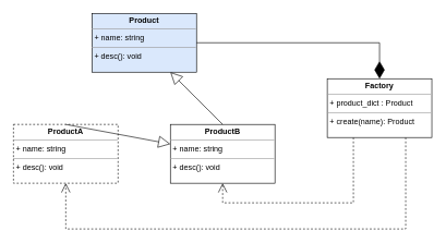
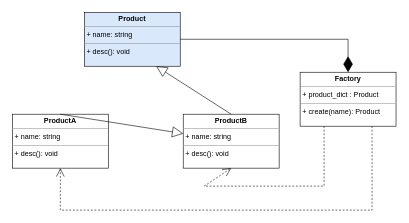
- <mxCell id="4" value="&lt;p style=&quot;margin: 0px ; margin-top: 4px ; text-align: center&quot;&gt;&lt;b&gt;ProductA&lt;/b&gt;&lt;/p&gt;&lt;hr size=&quot;1&quot;&gt;&lt;p style=&quot;margin: 0px ; margin-left: 4px&quot;&gt;+ name: string&lt;/p&gt;&lt;hr size=&quot;1&quot;&gt;&lt;p style=&quot;margin: 0px ; margin-left: 4px&quot;&gt;+ desc(): void&lt;/p&gt;" style="verticalAlign=top;align=left;overflow=fill;fontSize=12;fontFamily=Helvetica;html=1;dashed=1;" parent="1" vertex="1"><mxGeometry x="20" y="190" width="160" height="90" as="geometry" /></mxCell>
+ <mxCell id="4" value="&lt;p style=&quot;margin: 0px ; margin-top: 4px ; text-align: center&quot;&gt;&lt;b&gt;ProductA&lt;/b&gt;&lt;/p&gt;&lt;hr size=&quot;1&quot;&gt;&lt;p style=&quot;margin: 0px ; margin-left: 4px&quot;&gt;+ name: string&lt;/p&gt;&lt;hr size=&quot;1&quot;&gt;&lt;p style=&quot;margin: 0px ; margin-left: 4px&quot;&gt;+ desc(): void&lt;/p&gt;" style="verticalAlign=top;align=left;overflow=fill;fontSize=12;fontFamily=Helvetica;html=1;" parent="1" vertex="1"><mxGeometry x="20" y="190" width="160" height="90" as="geometry" /></mxCell>
- <mxCell id="3" value="&lt;p style=&quot;margin: 0px ; margin-top: 4px ; text-align: center&quot;&gt;&lt;b&gt;ProductB&lt;/b&gt;&lt;/p&gt;&lt;hr size=&quot;1&quot;&gt;&lt;p style=&quot;margin: 0px ; margin-left: 4px&quot;&gt;+ name: string&lt;/p&gt;&lt;hr size=&quot;1&quot;&gt;&lt;p style=&quot;margin: 0px ; margin-left: 4px&quot;&gt;+ desc(): void&lt;/p&gt;" style="verticalAlign=top;align=left;overflow=fill;fontSize=12;fontFamily=Helvetica;html=1;" parent="1" vertex="1"><mxGeometry x="260" y="190" width="160" height="90" as="geometry" /></mxCell>
+ <mxCell id="3" value="&lt;p style=&quot;margin: 0px ; margin-top: 4px ; text-align: center&quot;&gt;&lt;b&gt;ProductB&lt;/b&gt;&lt;/p&gt;&lt;hr size=&quot;1&quot;&gt;&lt;p style=&quot;margin: 0px ; margin-left: 4px&quot;&gt;+ name: string&lt;/p&gt;&lt;hr size=&quot;1&quot;&gt;&lt;p style=&quot;margin: 0px ; margin-left: 4px&quot;&gt;+ desc(): void&lt;/p&gt;" style="verticalAlign=top;align=left;overflow=fill;fontSize=12;fontFamily=Helvetica;html=1;" parent="1" vertex="1"><mxGeometry x="305" y="190" width="160" height="90" as="geometry" /></mxCell>
